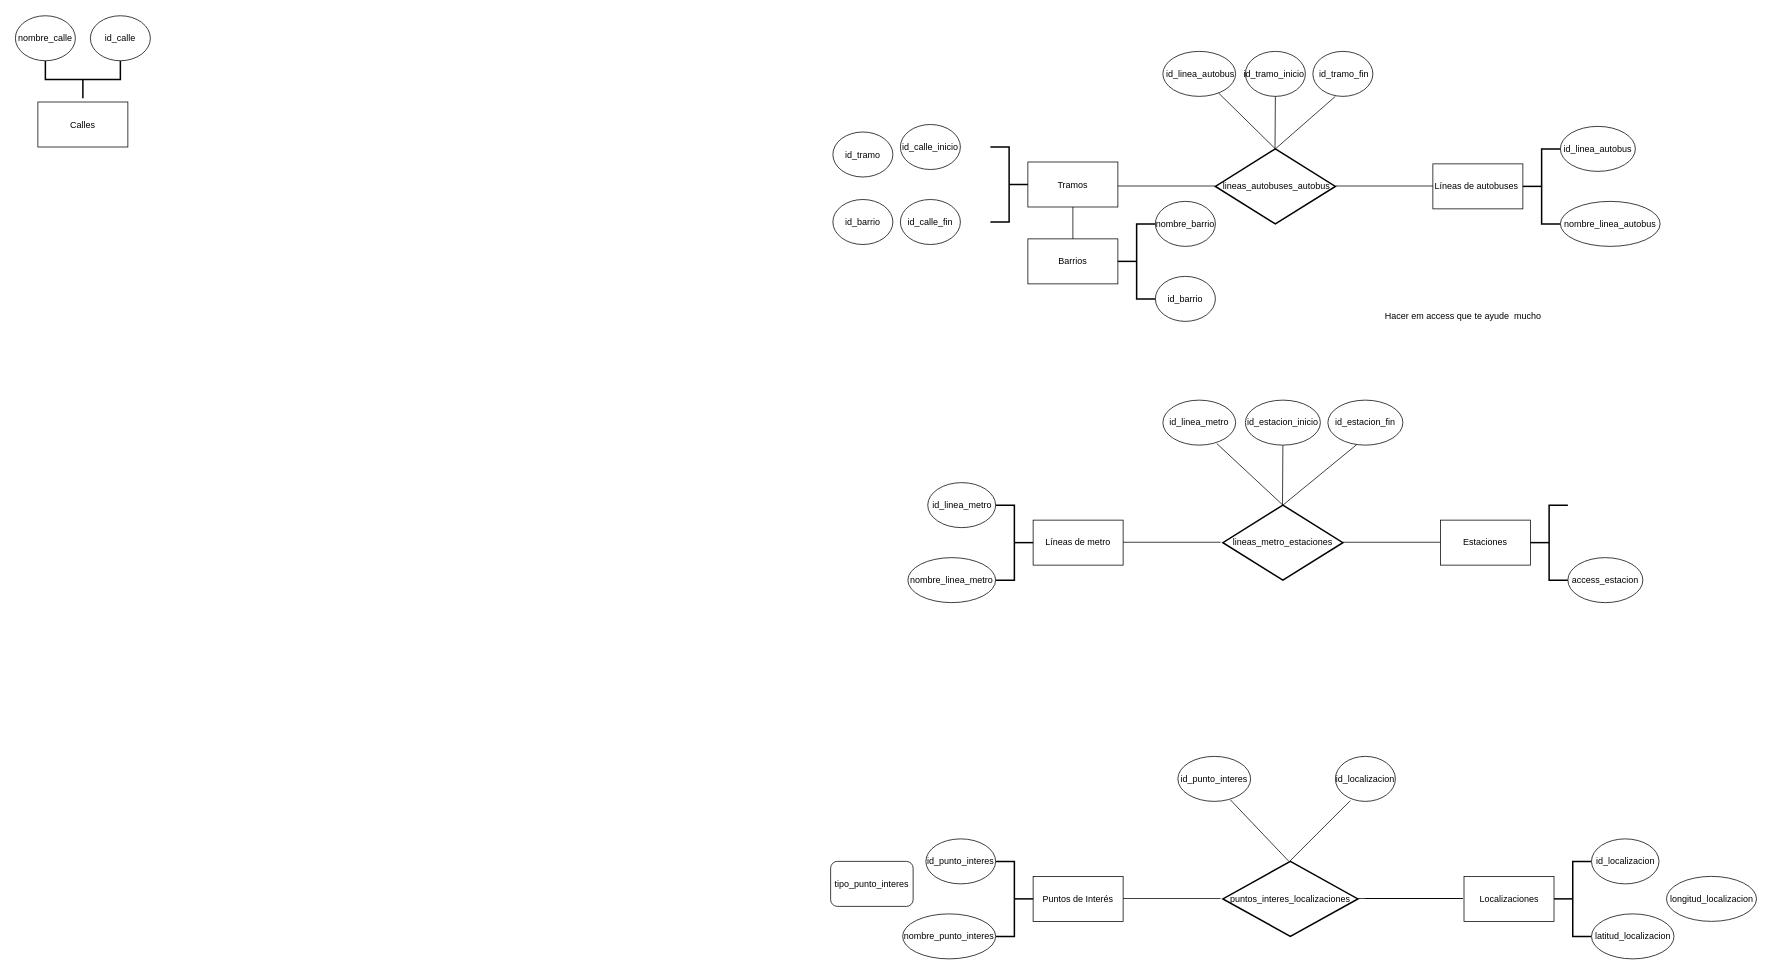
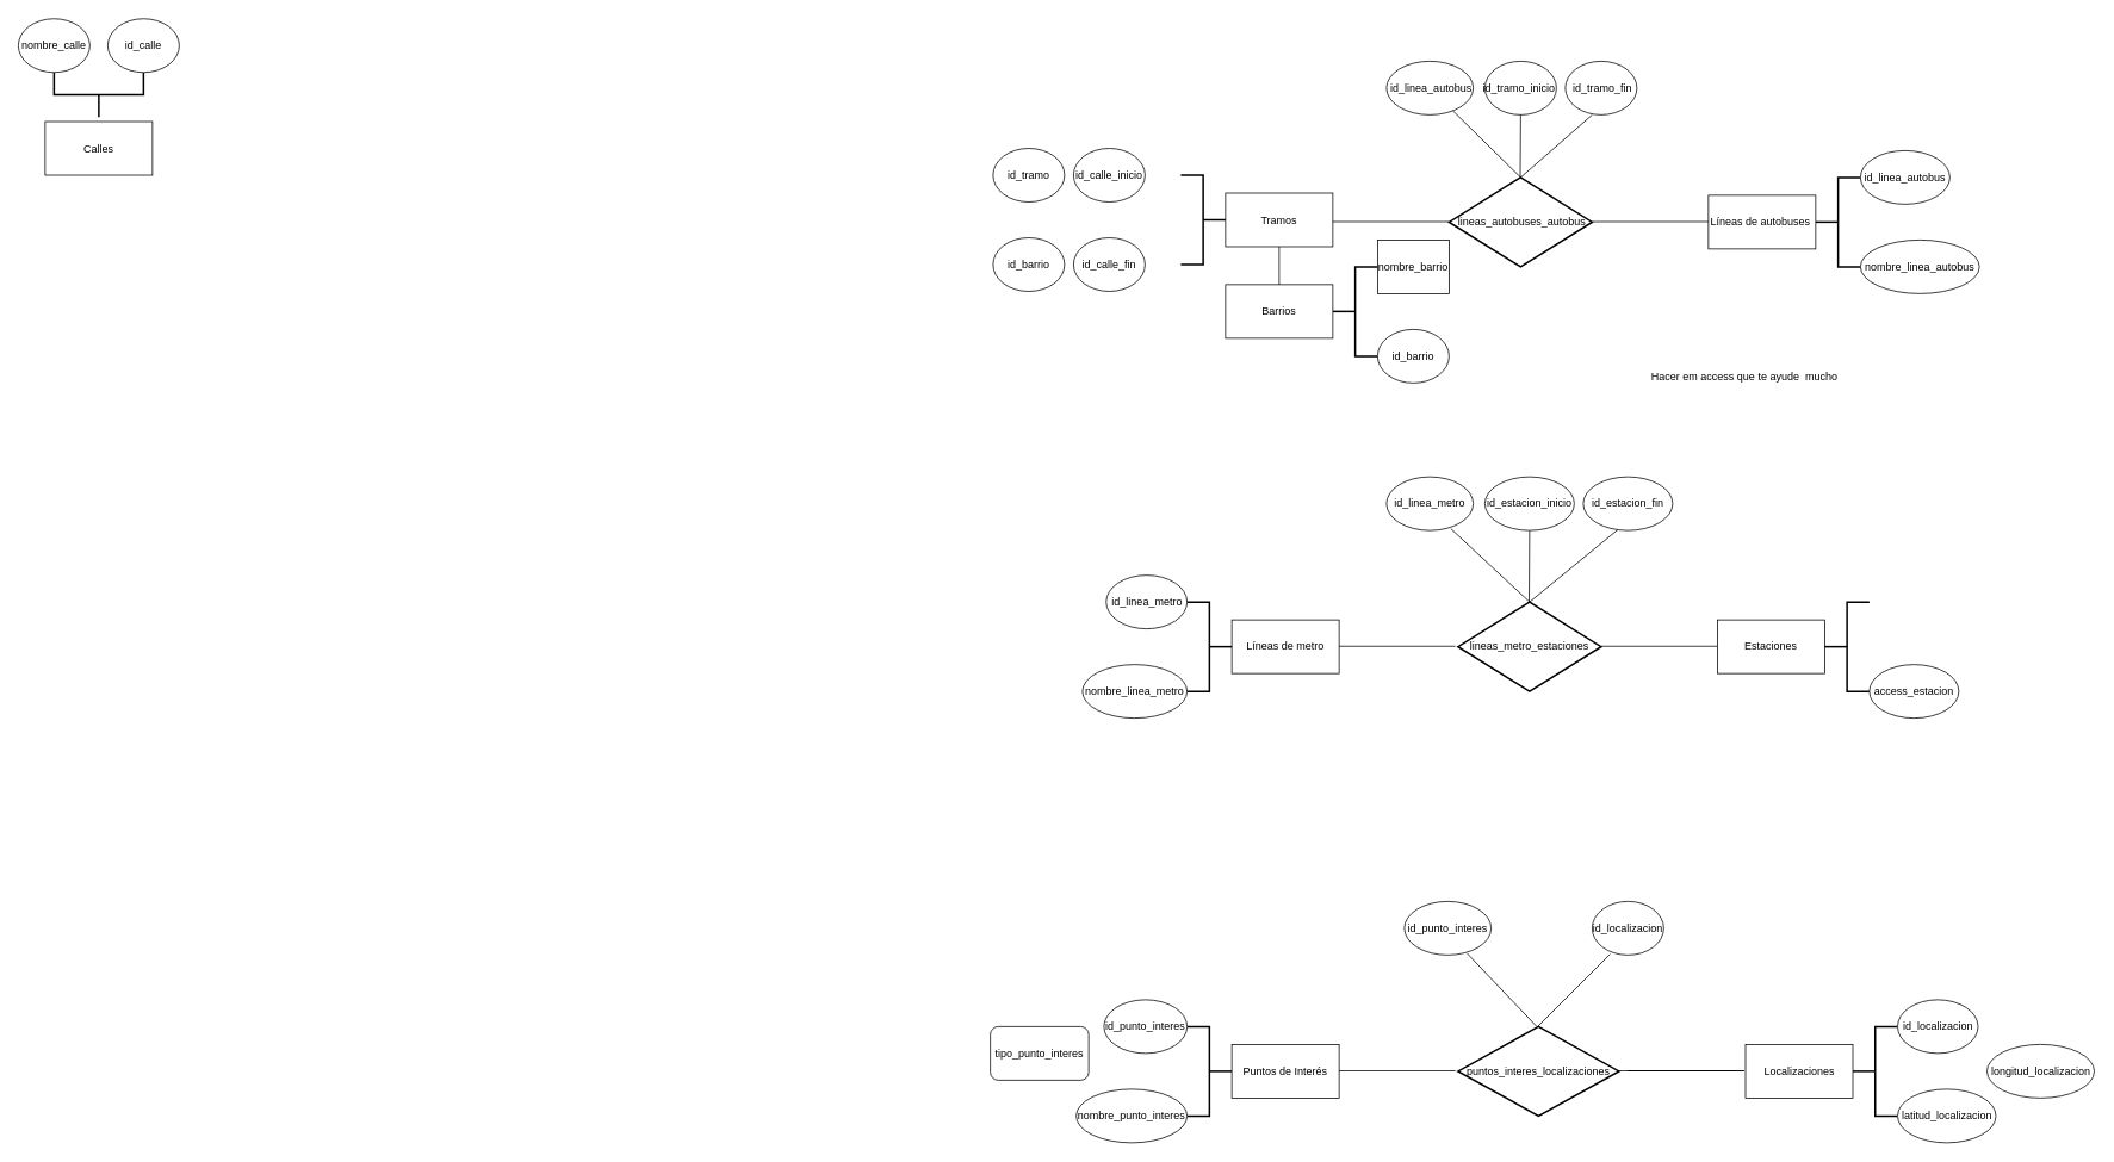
- <mxCell id="32" value="id_tramo" style="ellipse;whiteSpace=wrap;html=1;" vertex="1" parent="1"><mxGeometry x="1110" y="175.5" width="80" height="60" as="geometry" /></mxCell>
+ <mxCell id="32" value="id_tramo" style="ellipse;whiteSpace=wrap;html=1;" vertex="1" parent="1"><mxGeometry x="1110" y="165.5" width="80" height="60" as="geometry" /></mxCell>
- <mxCell id="33" value="nombre_barrio" style="ellipse;whiteSpace=wrap;html=1;" vertex="1" parent="1"><mxGeometry x="1540" y="268" width="80" height="60" as="geometry" /></mxCell>
+ <mxCell id="33" value="nombre_barrio" style="whiteSpace=wrap;html=1;rounded=0;" vertex="1" parent="1"><mxGeometry x="1540" y="268" width="80" height="60" as="geometry" /></mxCell>
